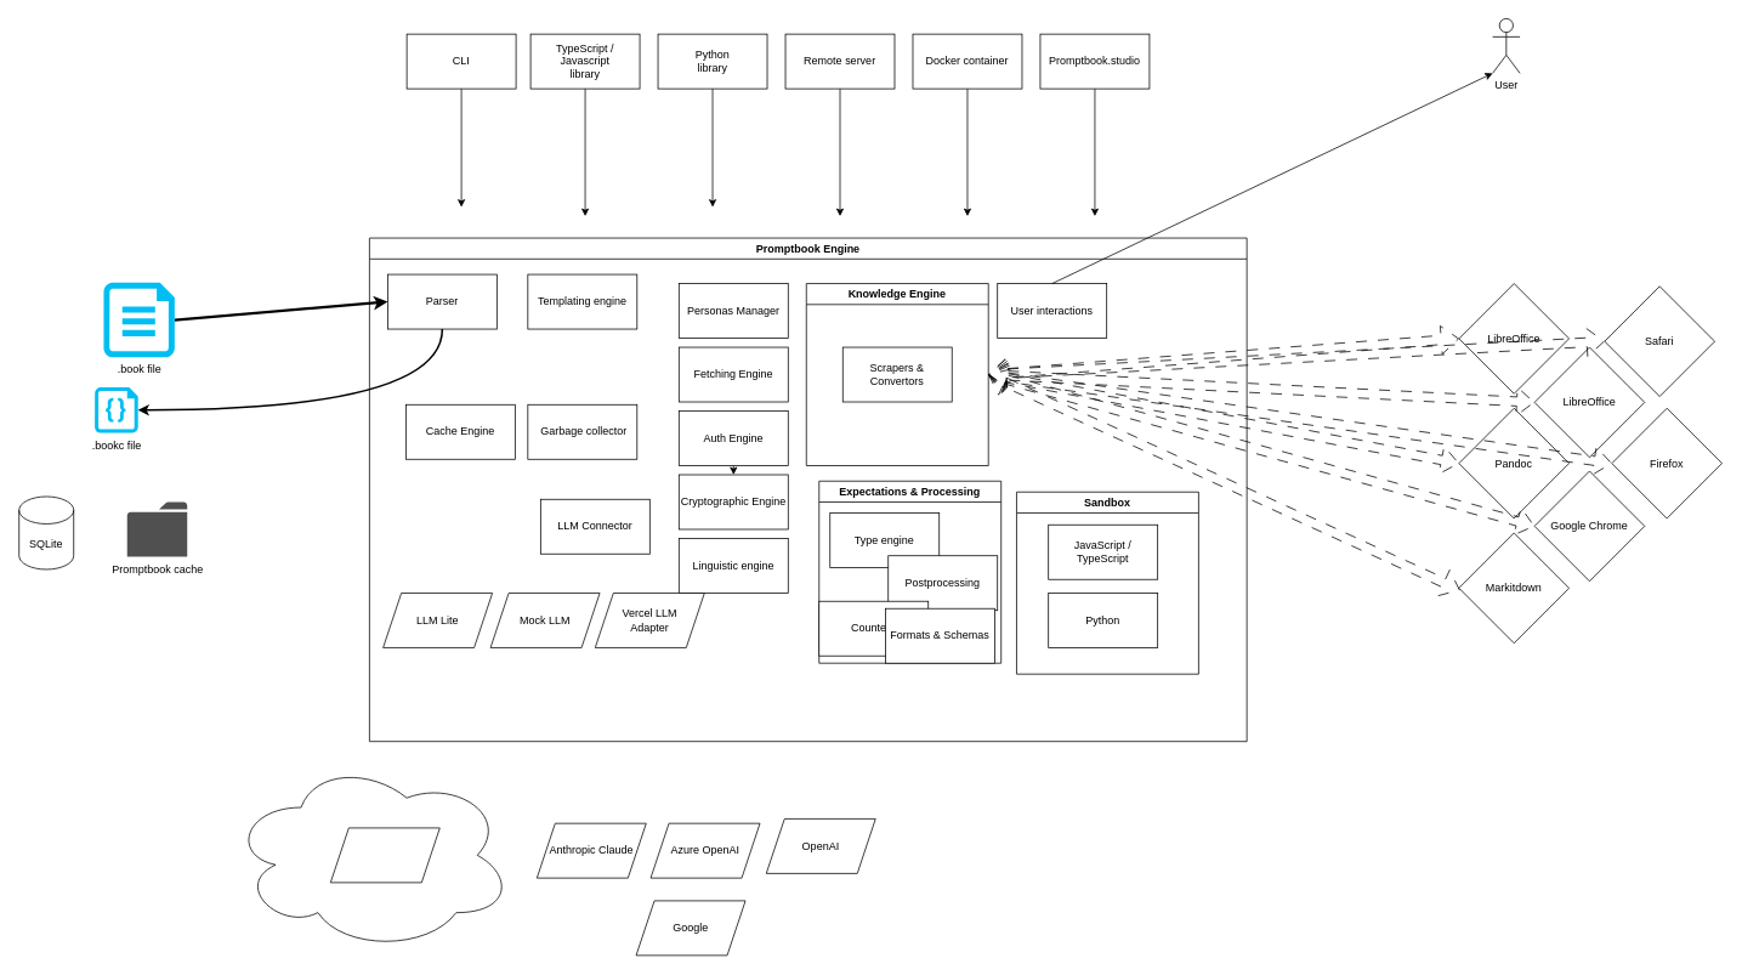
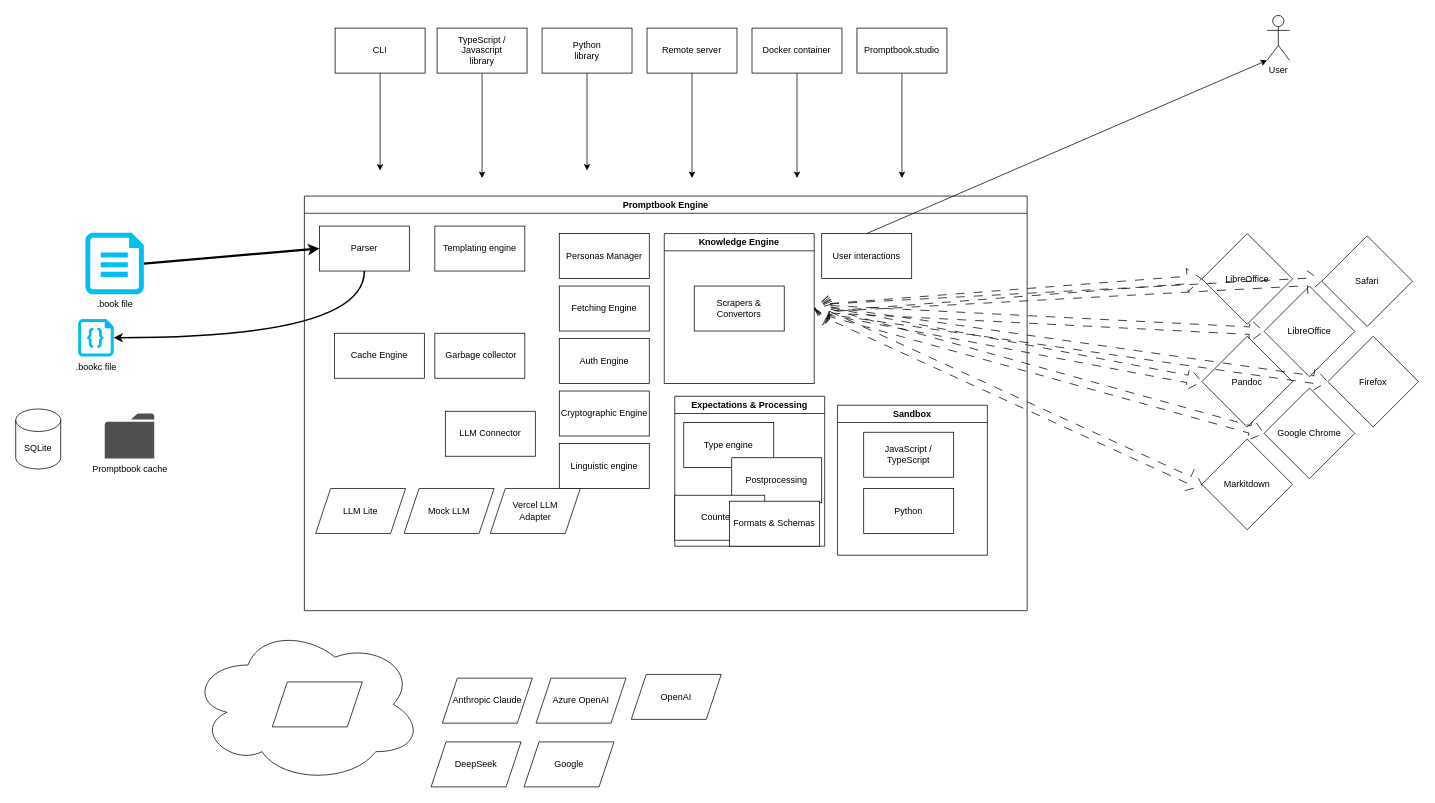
- <mxCell id="48" value="User" style="shape=umlActor;verticalLabelPosition=bottom;verticalAlign=top;html=1;outlineConnect=0;" parent="1" vertex="1"><mxGeometry x="1639" y="20" width="30" height="60" as="geometry" /></mxCell>
+ <mxCell id="48" value="User" style="shape=umlActor;verticalLabelPosition=bottom;verticalAlign=top;html=1;outlineConnect=0;" parent="1" vertex="1"><mxGeometry x="1689" y="20" width="30" height="60" as="geometry" /></mxCell>
- <mxCell id="14" style="edgeStyle=none;html=1;" parent="7" source="15" target="16" edge="1"><mxGeometry relative="1" as="geometry" /></mxCell>
+ <mxCell id="66" value="DeepSeek" style="shape=parallelogram;perimeter=parallelogramPerimeter;whiteSpace=wrap;html=1;fixedSize=1;" parent="1" vertex="1"><mxGeometry x="574" y="989" width="120" height="60" as="geometry" /></mxCell>
